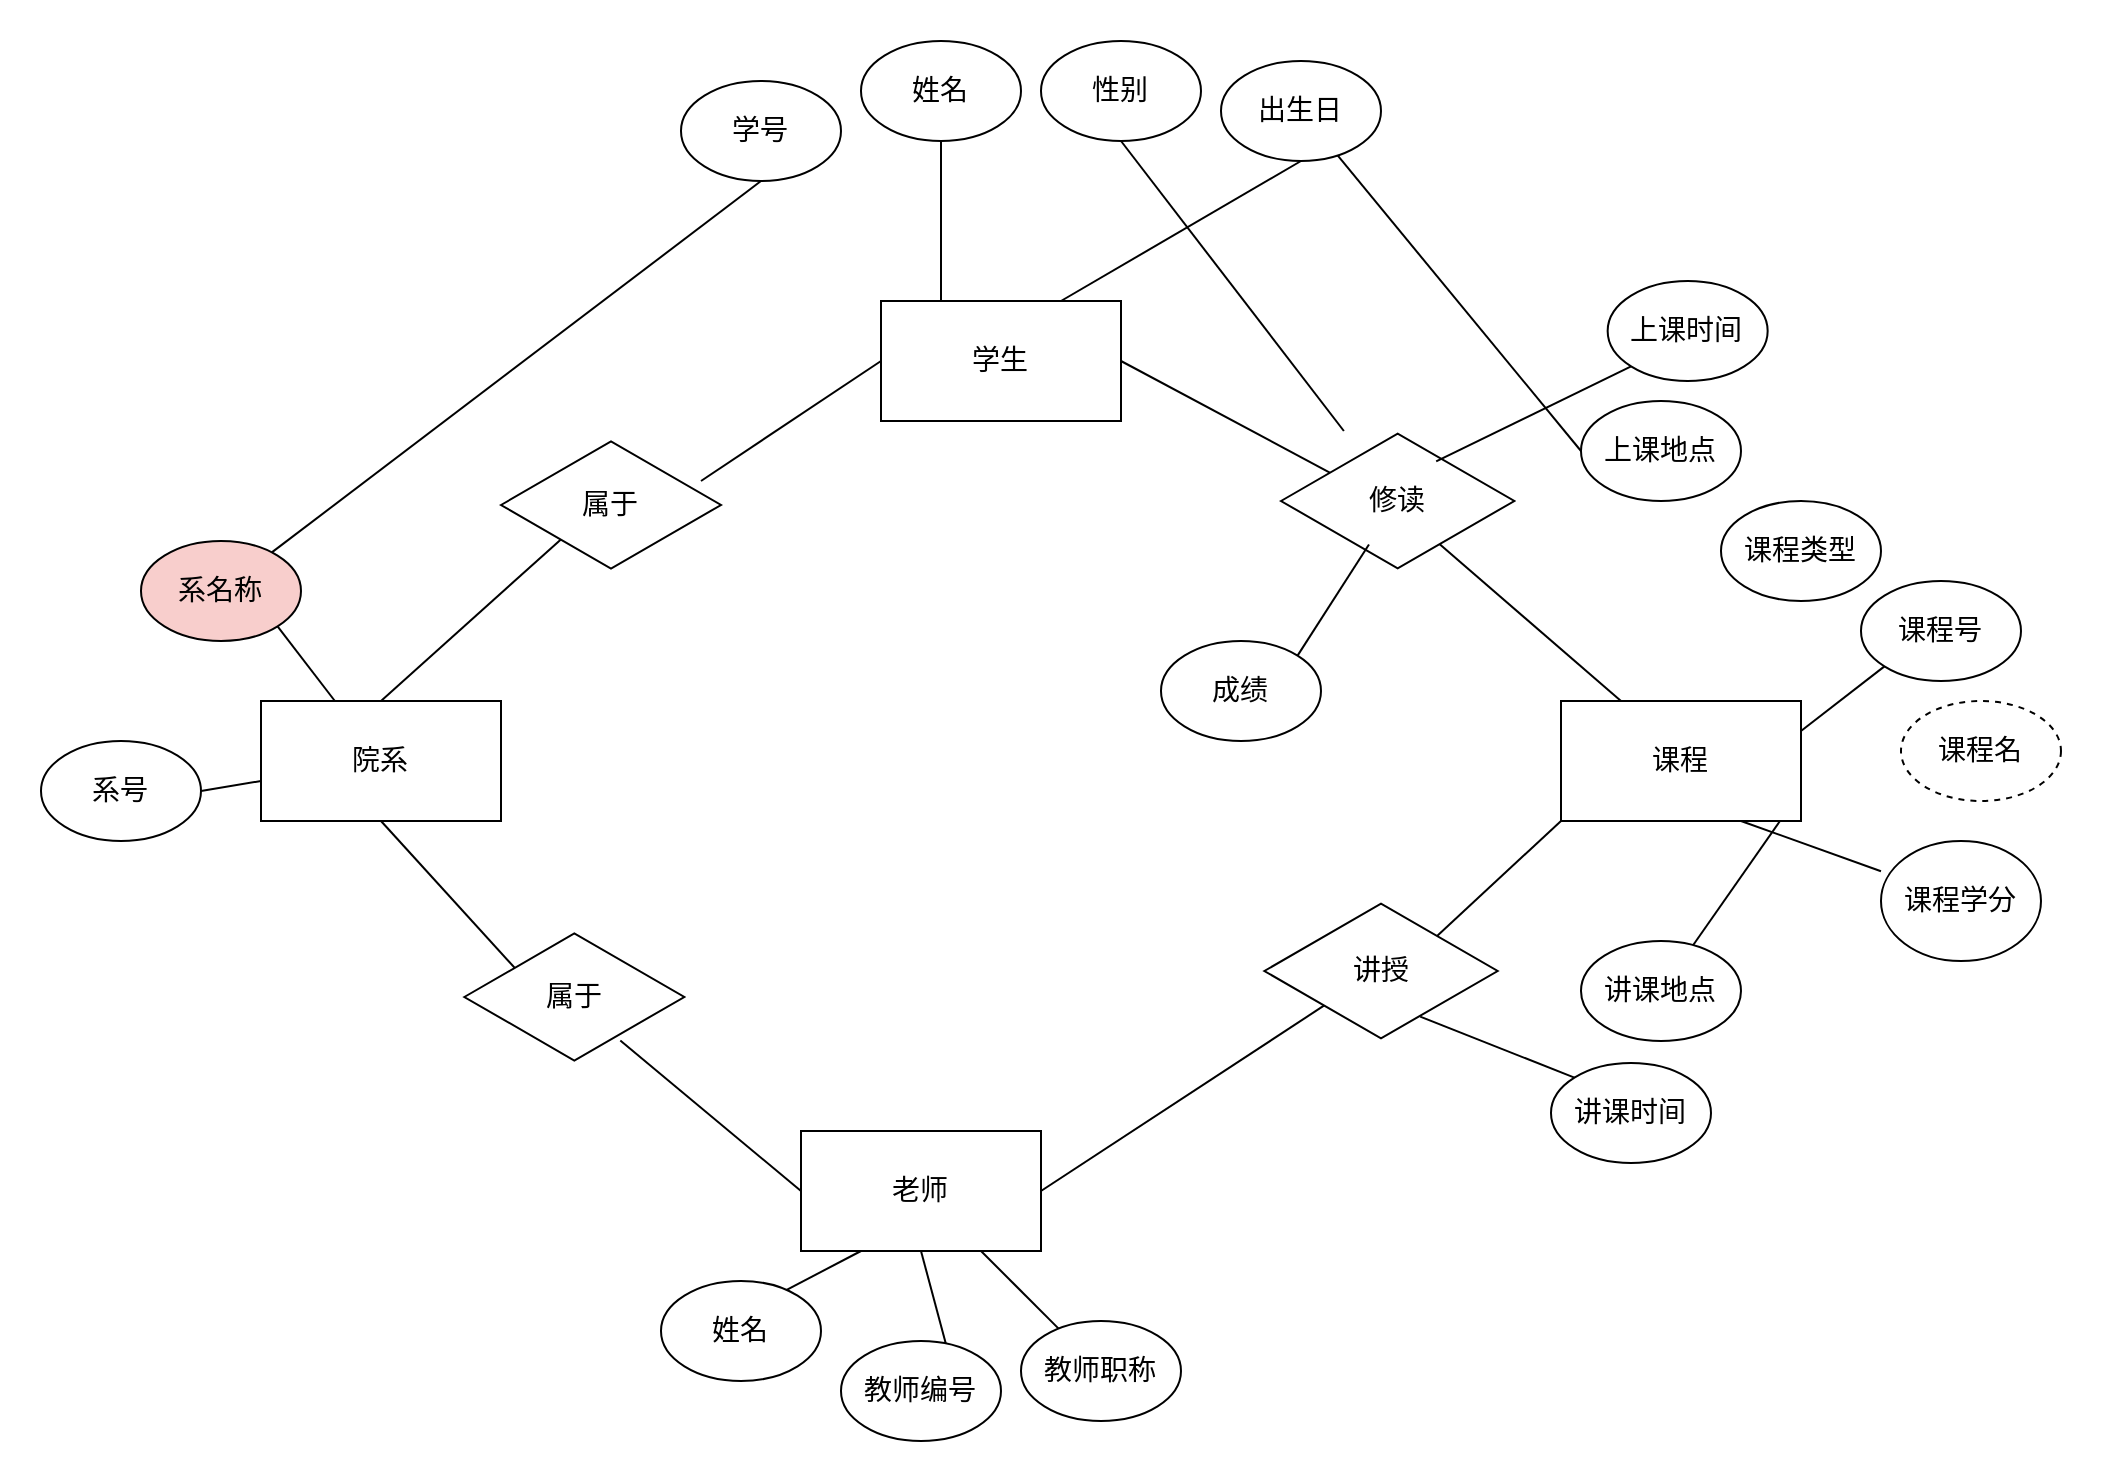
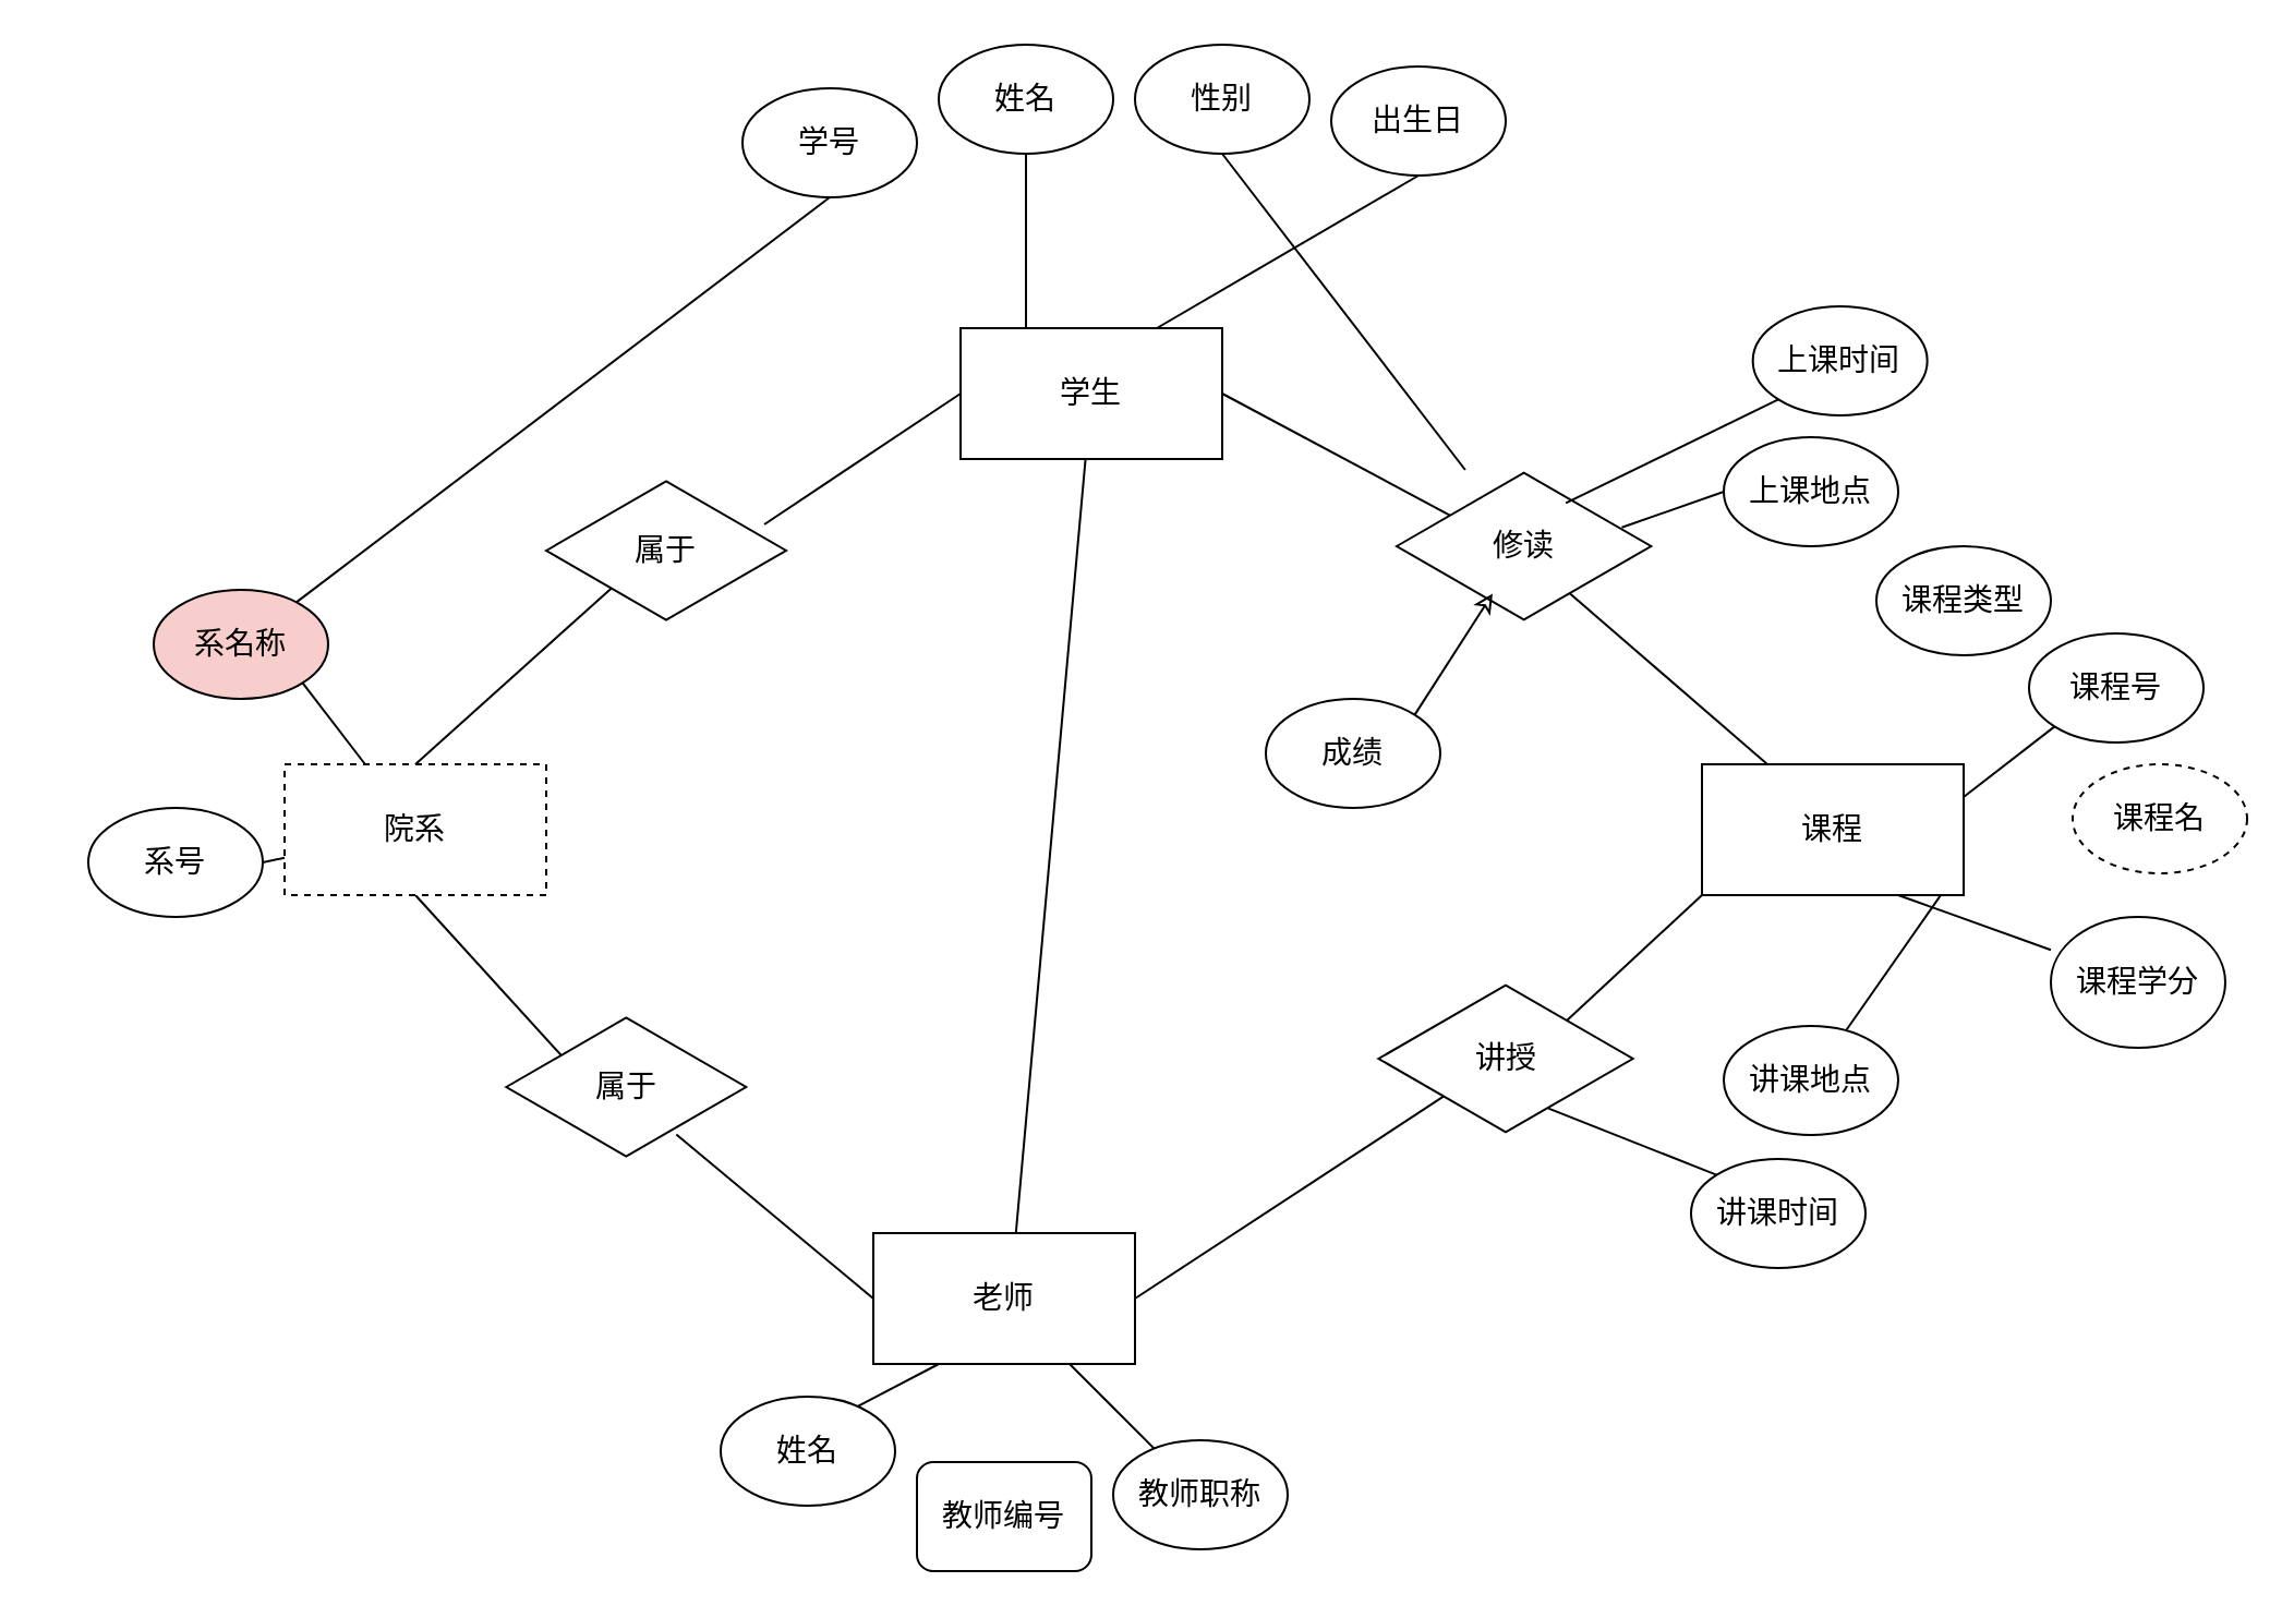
- <mxCell id="42" style="edgeStyle=none;rounded=0;orthogonalLoop=1;jettySize=auto;html=1;exitX=0;exitY=0.5;exitDx=0;exitDy=0;endArrow=none;endFill=0;fontSize=14;" parent="1" source="43" target="31" edge="1"><mxGeometry relative="1" as="geometry" /></mxCell>
+ <mxCell id="42" style="edgeStyle=none;rounded=0;orthogonalLoop=1;jettySize=auto;html=1;exitX=0;exitY=0.5;exitDx=0;exitDy=0;entryX=0.885;entryY=0.377;entryDx=0;entryDy=0;entryPerimeter=0;endArrow=none;endFill=0;fontSize=14;" parent="1" source="43" target="21" edge="1"><mxGeometry relative="1" as="geometry" /></mxCell>
- <mxCell id="46" style="edgeStyle=none;rounded=0;orthogonalLoop=1;jettySize=auto;html=1;exitX=1;exitY=0;exitDx=0;exitDy=0;entryX=0.377;entryY=0.811;entryDx=0;entryDy=0;entryPerimeter=0;endArrow=none;endFill=0;fontSize=14;" parent="1" source="47" target="21" edge="1"><mxGeometry relative="1" as="geometry" /></mxCell>
+ <mxCell id="46" style="edgeStyle=none;rounded=0;orthogonalLoop=1;jettySize=auto;html=1;exitX=1;exitY=0;exitDx=0;exitDy=0;entryX=0.377;entryY=0.811;entryDx=0;entryDy=0;entryPerimeter=0;endArrow=classic;endFill=0;fontSize=14;" parent="1" source="47" target="21" edge="1"><mxGeometry relative="1" as="geometry" /></mxCell>
- <mxCell id="19" value="院系" style="rounded=0;whiteSpace=wrap;html=1;fontSize=14;" parent="1" vertex="1"><mxGeometry x="130" y="350" width="120" height="60" as="geometry" /></mxCell>
+ <mxCell id="19" value="院系" style="rounded=0;whiteSpace=wrap;html=1;fontSize=14;dashed=1;" parent="1" vertex="1"><mxGeometry x="130" y="350" width="120" height="60" as="geometry" /></mxCell>
- <mxCell id="35" value="系号&lt;br style=&quot;font-size: 14px;&quot;&gt;" style="ellipse;whiteSpace=wrap;html=1;fontSize=14;" parent="1" vertex="1"><mxGeometry x="20" y="370" width="80" height="50" as="geometry" /></mxCell>
+ <mxCell id="35" value="系号&lt;br style=&quot;font-size: 14px;&quot;&gt;" style="ellipse;whiteSpace=wrap;html=1;fontSize=14;" parent="1" vertex="1"><mxGeometry x="40" y="370" width="80" height="50" as="geometry" /></mxCell>
- <mxCell id="7" style="edgeStyle=none;rounded=0;orthogonalLoop=1;jettySize=auto;html=1;exitX=0.5;exitY=1;exitDx=0;exitDy=0;entryX=0.67;entryY=0.116;entryDx=0;entryDy=0;entryPerimeter=0;endArrow=none;endFill=0;fontSize=14;" parent="1" source="10" target="50" edge="1"><mxGeometry relative="1" as="geometry" /></mxCell>
+ <mxCell id="7" style="edgeStyle=none;rounded=0;orthogonalLoop=1;jettySize=auto;html=1;exitX=0.5;exitY=1;exitDx=0;exitDy=0;endArrow=none;endFill=0;fontSize=14;" parent="1" source="10" target="4" edge="1"><mxGeometry relative="1" as="geometry" /></mxCell>
- <mxCell id="50" value="教师编号" style="ellipse;whiteSpace=wrap;html=1;fontSize=14;" parent="1" vertex="1"><mxGeometry x="420" y="670" width="80" height="50" as="geometry" /></mxCell>
+ <mxCell id="50" value="教师编号" style="whiteSpace=wrap;html=1;fontSize=14;rounded=1;" parent="1" vertex="1"><mxGeometry x="420" y="670" width="80" height="50" as="geometry" /></mxCell>
